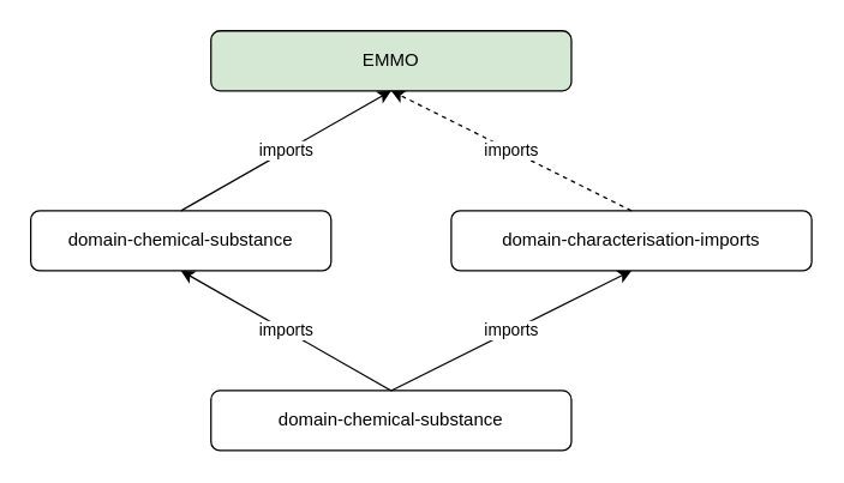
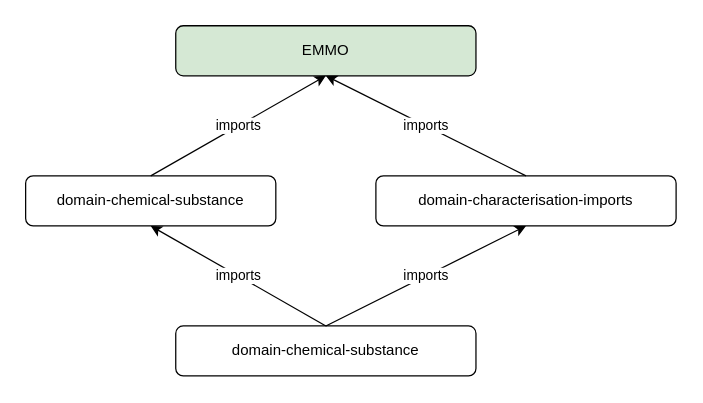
- <mxCell id="7" value="imports" style="endArrow=classic;html=1;entryX=0.5;entryY=1;entryDx=0;entryDy=0;exitX=0.5;exitY=0;exitDx=0;exitDy=0;dashed=1;" edge="1" parent="1" source="4" target="2"><mxGeometry width="50" height="50" relative="1" as="geometry"><mxPoint x="130" y="150" as="sourcePoint" /><mxPoint x="270" y="70" as="targetPoint" /></mxGeometry></mxCell>
+ <mxCell id="7" value="imports" style="endArrow=classic;html=1;entryX=0.5;entryY=1;entryDx=0;entryDy=0;exitX=0.5;exitY=0;exitDx=0;exitDy=0;" edge="1" parent="1" source="4" target="2"><mxGeometry width="50" height="50" relative="1" as="geometry"><mxPoint x="130" y="150" as="sourcePoint" /><mxPoint x="270" y="70" as="targetPoint" /></mxGeometry></mxCell>
